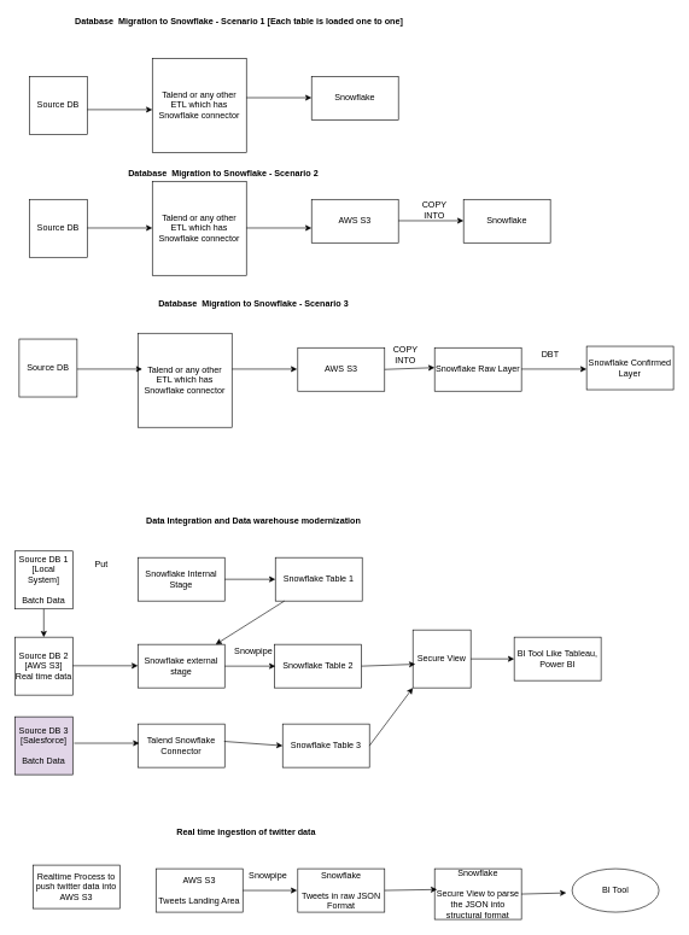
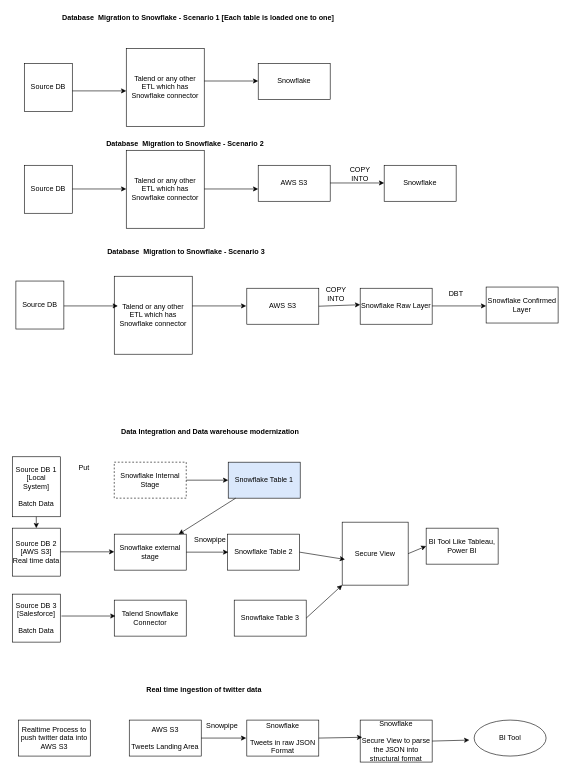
- <mxCell id="11" value="Database&amp;nbsp; Migration to Snowflake - Scenario 3" style="text;html=1;strokeColor=none;fillColor=none;align=center;verticalAlign=middle;whiteSpace=wrap;rounded=0;fontStyle=1" vertex="1" parent="1"><mxGeometry x="70" y="410" width="560" height="20" as="geometry" /></mxCell>
+ <mxCell id="11" value="Database&amp;nbsp; Migration to Snowflake - Scenario 3" style="text;html=1;strokeColor=none;fillColor=none;align=center;verticalAlign=middle;whiteSpace=wrap;rounded=0;fontStyle=1" vertex="1" parent="1"><mxGeometry x="30" y="410" width="560" height="20" as="geometry" /></mxCell>
- <mxCell id="33" value="Snowflake Internal Stage" style="rounded=0;whiteSpace=wrap;html=1;" vertex="1" parent="1"><mxGeometry x="190" y="770" width="120" height="60" as="geometry" /></mxCell>
+ <mxCell id="33" value="Snowflake Internal Stage" style="rounded=0;whiteSpace=wrap;html=1;dashed=1;" vertex="1" parent="1"><mxGeometry x="190" y="770" width="120" height="60" as="geometry" /></mxCell>
- <mxCell id="42" value="Snowflake Table 1" style="rounded=0;whiteSpace=wrap;html=1;" vertex="1" parent="1"><mxGeometry x="380" y="770" width="120" height="60" as="geometry" /></mxCell>
+ <mxCell id="42" value="Snowflake Table 1" style="rounded=0;whiteSpace=wrap;html=1;fillColor=#dae8fc;" vertex="1" parent="1"><mxGeometry x="380" y="770" width="120" height="60" as="geometry" /></mxCell>
- <mxCell id="18" value="Source DB 1&lt;br&gt;[Local System]&lt;br&gt;&lt;br&gt;Batch Data" style="whiteSpace=wrap;html=1;aspect=fixed;" vertex="1" parent="1"><mxGeometry x="20" y="761" width="80" height="80" as="geometry" /></mxCell>
+ <mxCell id="18" value="Source DB 1&lt;br&gt;[Local System]&lt;br&gt;&lt;br&gt;Batch Data" style="whiteSpace=wrap;html=1;aspect=fixed;" vertex="1" parent="1"><mxGeometry x="20" y="761" width="80" height="100" as="geometry" /></mxCell>
- <mxCell id="46" value="Secure View" style="whiteSpace=wrap;html=1;aspect=fixed;" vertex="1" parent="1"><mxGeometry x="570" y="870" width="80" height="80" as="geometry" /></mxCell>
+ <mxCell id="46" value="Secure View" style="whiteSpace=wrap;html=1;aspect=fixed;" vertex="1" parent="1"><mxGeometry x="570" y="870" width="110" height="105" as="geometry" /></mxCell>
- <mxCell id="45" value="" style="endArrow=classic;html=1;exitX=0.994;exitY=0.4;exitDx=0;exitDy=0;exitPerimeter=0;entryX=0;entryY=0.5;entryDx=0;entryDy=0;" edge="1" parent="1" source="38" target="40"><mxGeometry width="50" height="50" relative="1" as="geometry"><mxPoint x="330" y="1070" as="sourcePoint" /><mxPoint x="380" y="1020" as="targetPoint" /></mxGeometry></mxCell>
- <mxCell id="19" value="Source DB 3&lt;br&gt;[Salesforce]&lt;br&gt;&lt;br&gt;Batch Data" style="whiteSpace=wrap;html=1;aspect=fixed;fillColor=#e1d5e7;" vertex="1" parent="1"><mxGeometry x="20" y="990" width="80" height="80" as="geometry" /></mxCell>
+ <mxCell id="19" value="Source DB 3&lt;br&gt;[Salesforce]&lt;br&gt;&lt;br&gt;Batch Data" style="whiteSpace=wrap;html=1;aspect=fixed;" vertex="1" parent="1"><mxGeometry x="20" y="990" width="80" height="80" as="geometry" /></mxCell>
- <mxCell id="54" value="Realtime Process to push twitter data into AWS S3" style="rounded=0;whiteSpace=wrap;html=1;" vertex="1" parent="1"><mxGeometry x="45" y="1195" width="120" height="60" as="geometry" /></mxCell>
+ <mxCell id="54" value="Realtime Process to push twitter data into AWS S3" style="rounded=0;whiteSpace=wrap;html=1;" vertex="1" parent="1"><mxGeometry x="30" y="1200" width="120" height="60" as="geometry" /></mxCell>
